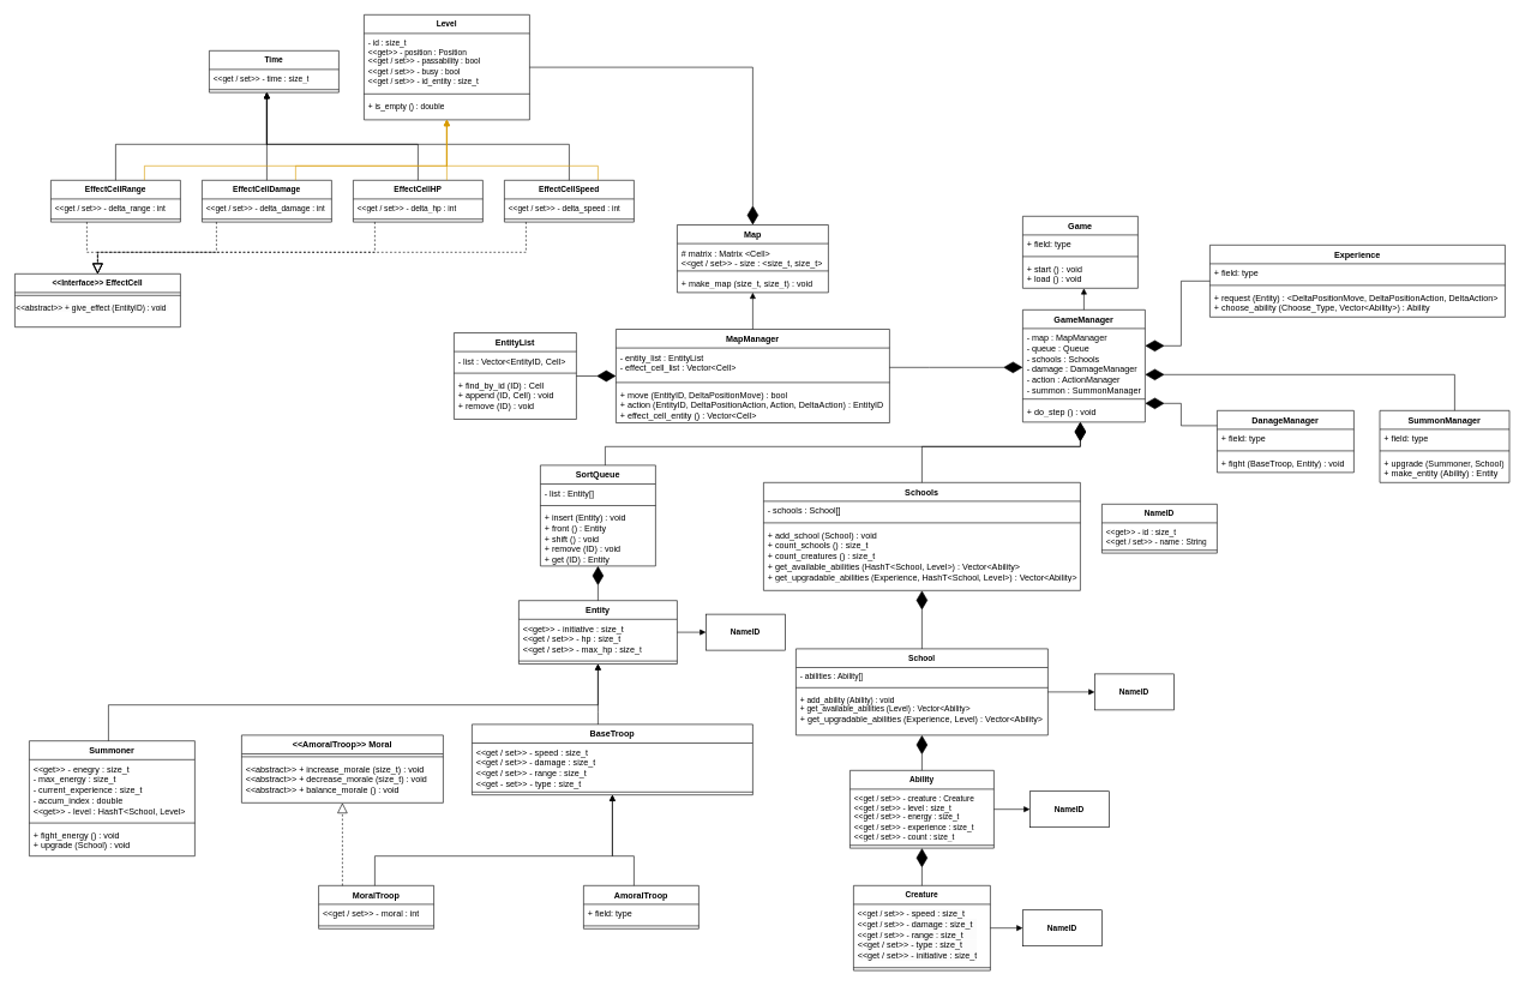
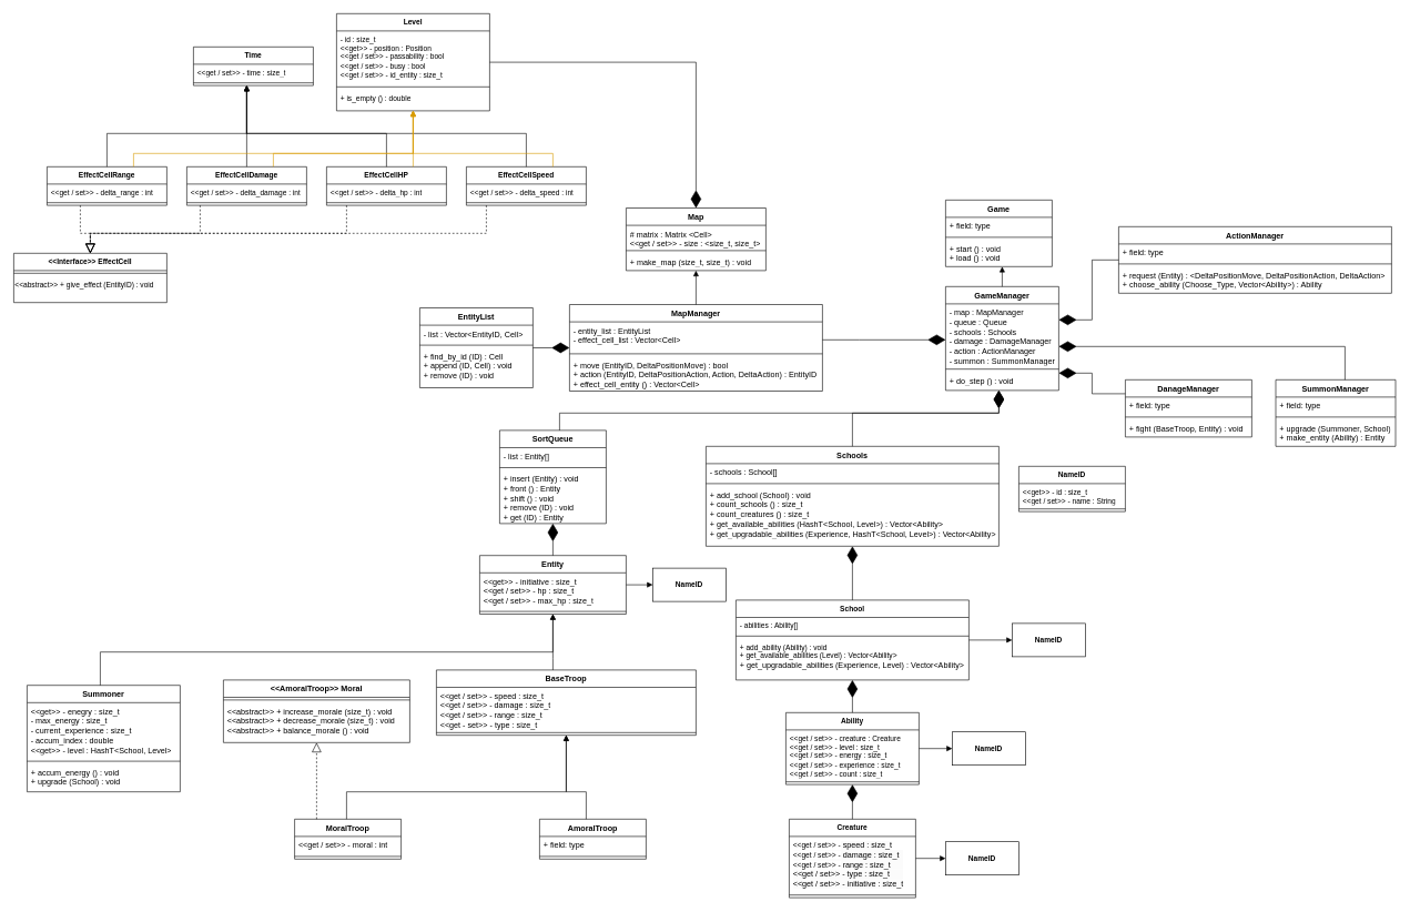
- <mxCell id="130" value="Experience" style="swimlane;fontStyle=1;align=center;verticalAlign=top;childLayout=stackLayout;horizontal=1;startSize=26;horizontalStack=0;resizeParent=1;resizeParentMax=0;resizeLast=0;collapsible=1;marginBottom=0;whiteSpace=wrap;html=1;" parent="1" vertex="1"><mxGeometry x="1680" y="340" width="410" height="100" as="geometry" /></mxCell>
+ <mxCell id="130" value="ActionManager" style="swimlane;fontStyle=1;align=center;verticalAlign=top;childLayout=stackLayout;horizontal=1;startSize=26;horizontalStack=0;resizeParent=1;resizeParentMax=0;resizeLast=0;collapsible=1;marginBottom=0;whiteSpace=wrap;html=1;" parent="1" vertex="1"><mxGeometry x="1680" y="340" width="410" height="100" as="geometry" /></mxCell>
- <mxCell id="29" value="+ fight_energy () : void&lt;div&gt;+ upgrade (School) : void&lt;/div&gt;" style="text;strokeColor=none;fillColor=none;align=left;verticalAlign=top;spacingLeft=4;spacingRight=4;overflow=hidden;rotatable=0;points=[[0,0.5],[1,0.5]];portConstraint=eastwest;whiteSpace=wrap;html=1;" parent="26" vertex="1"><mxGeometry y="118" width="230" height="42" as="geometry" /></mxCell>
+ <mxCell id="29" value="+ accum_energy () : void&lt;div&gt;+ upgrade (School) : void&lt;/div&gt;" style="text;strokeColor=none;fillColor=none;align=left;verticalAlign=top;spacingLeft=4;spacingRight=4;overflow=hidden;rotatable=0;points=[[0,0.5],[1,0.5]];portConstraint=eastwest;whiteSpace=wrap;html=1;" parent="26" vertex="1"><mxGeometry y="118" width="230" height="42" as="geometry" /></mxCell>
